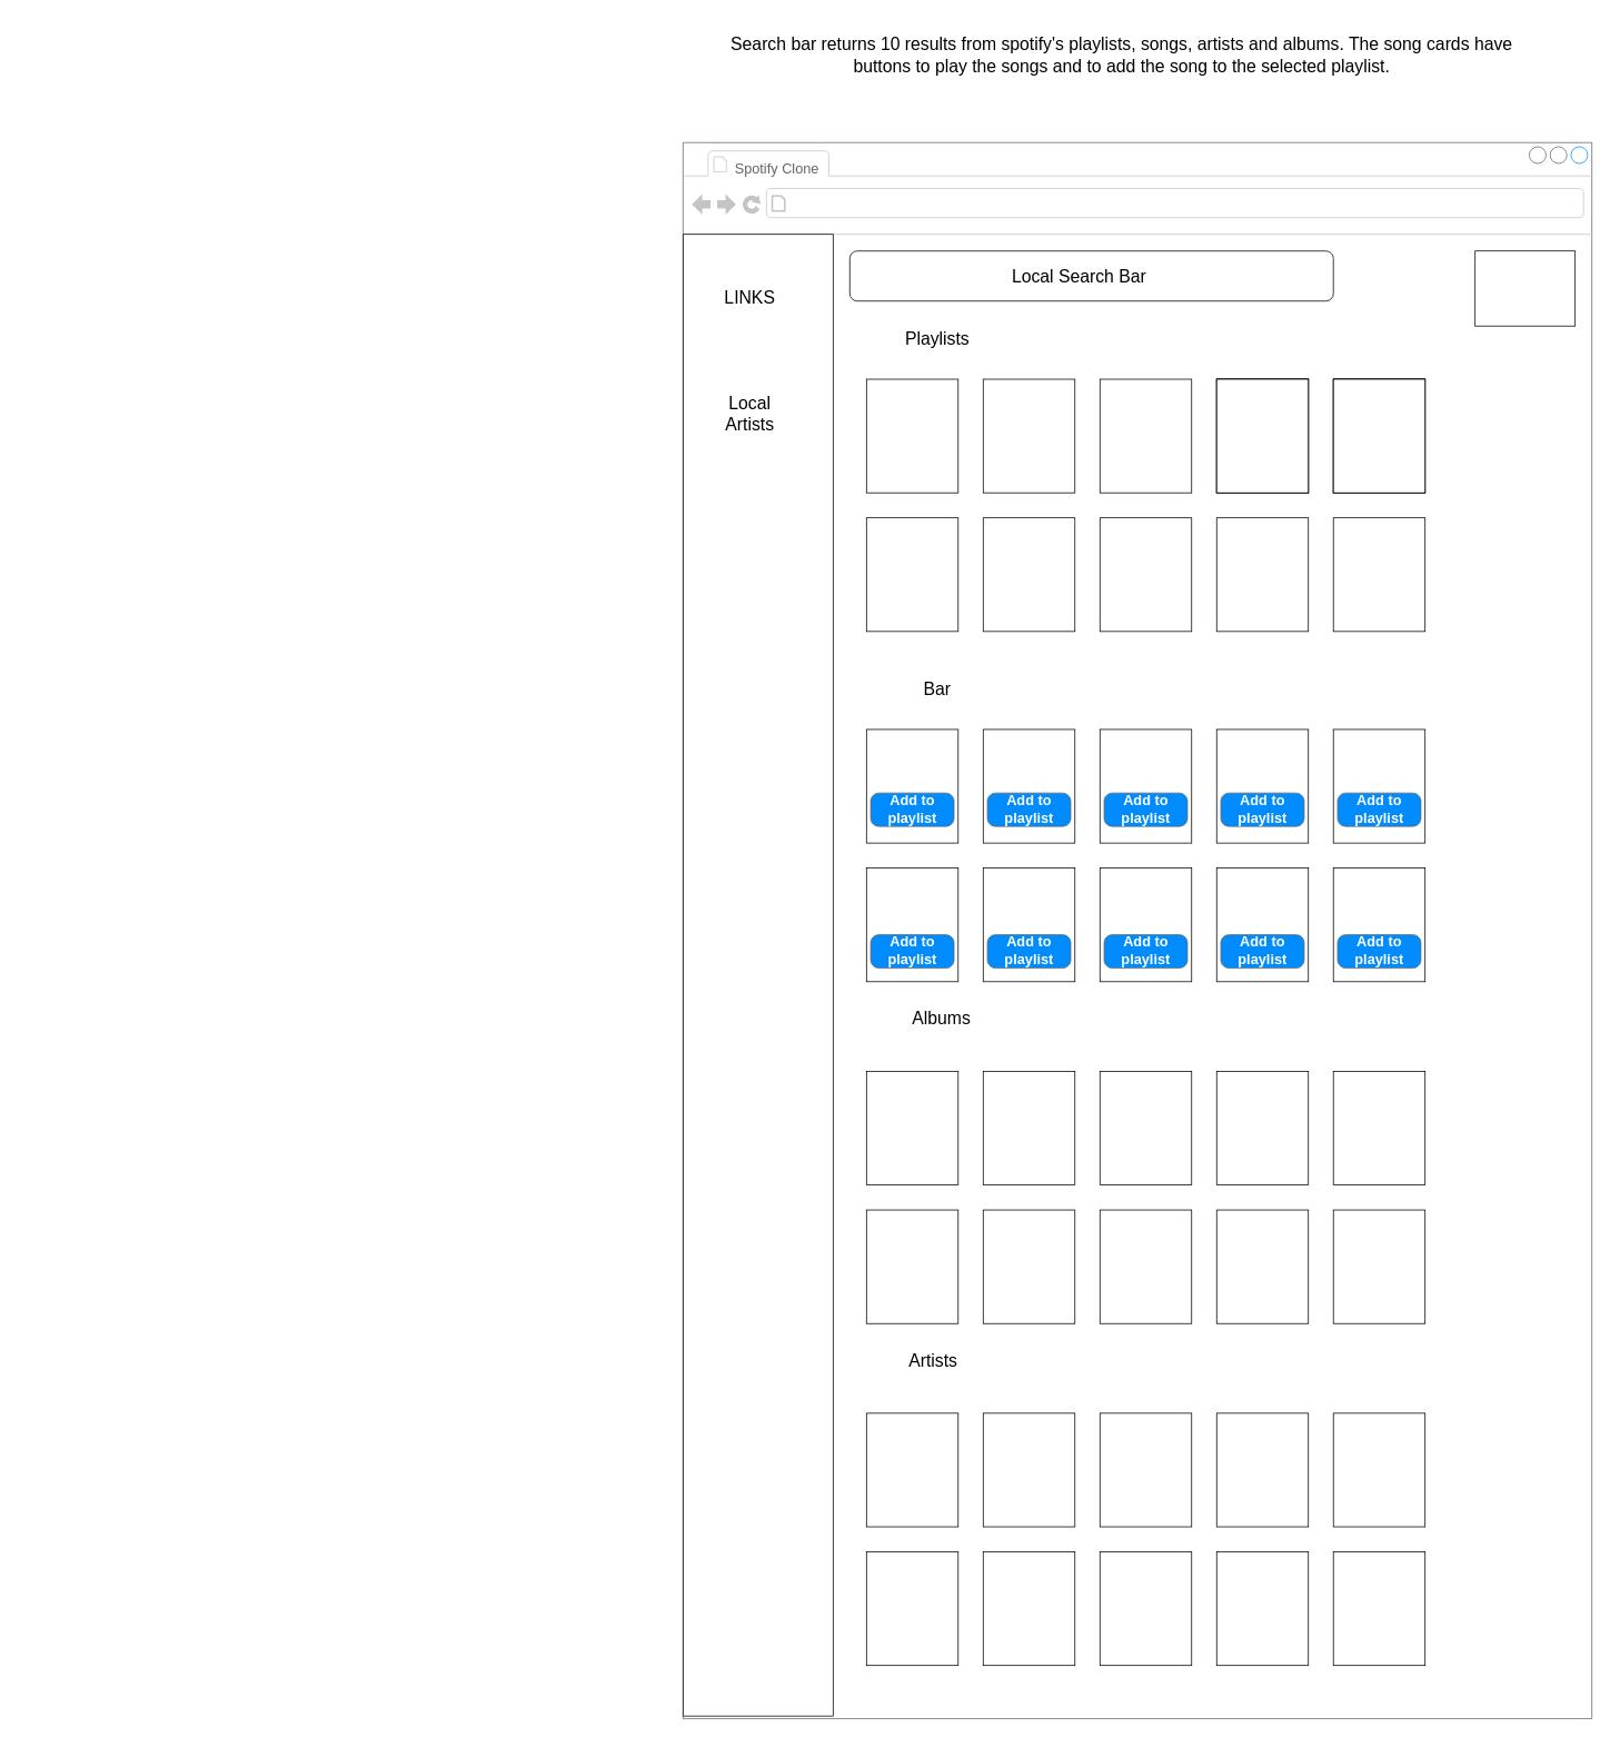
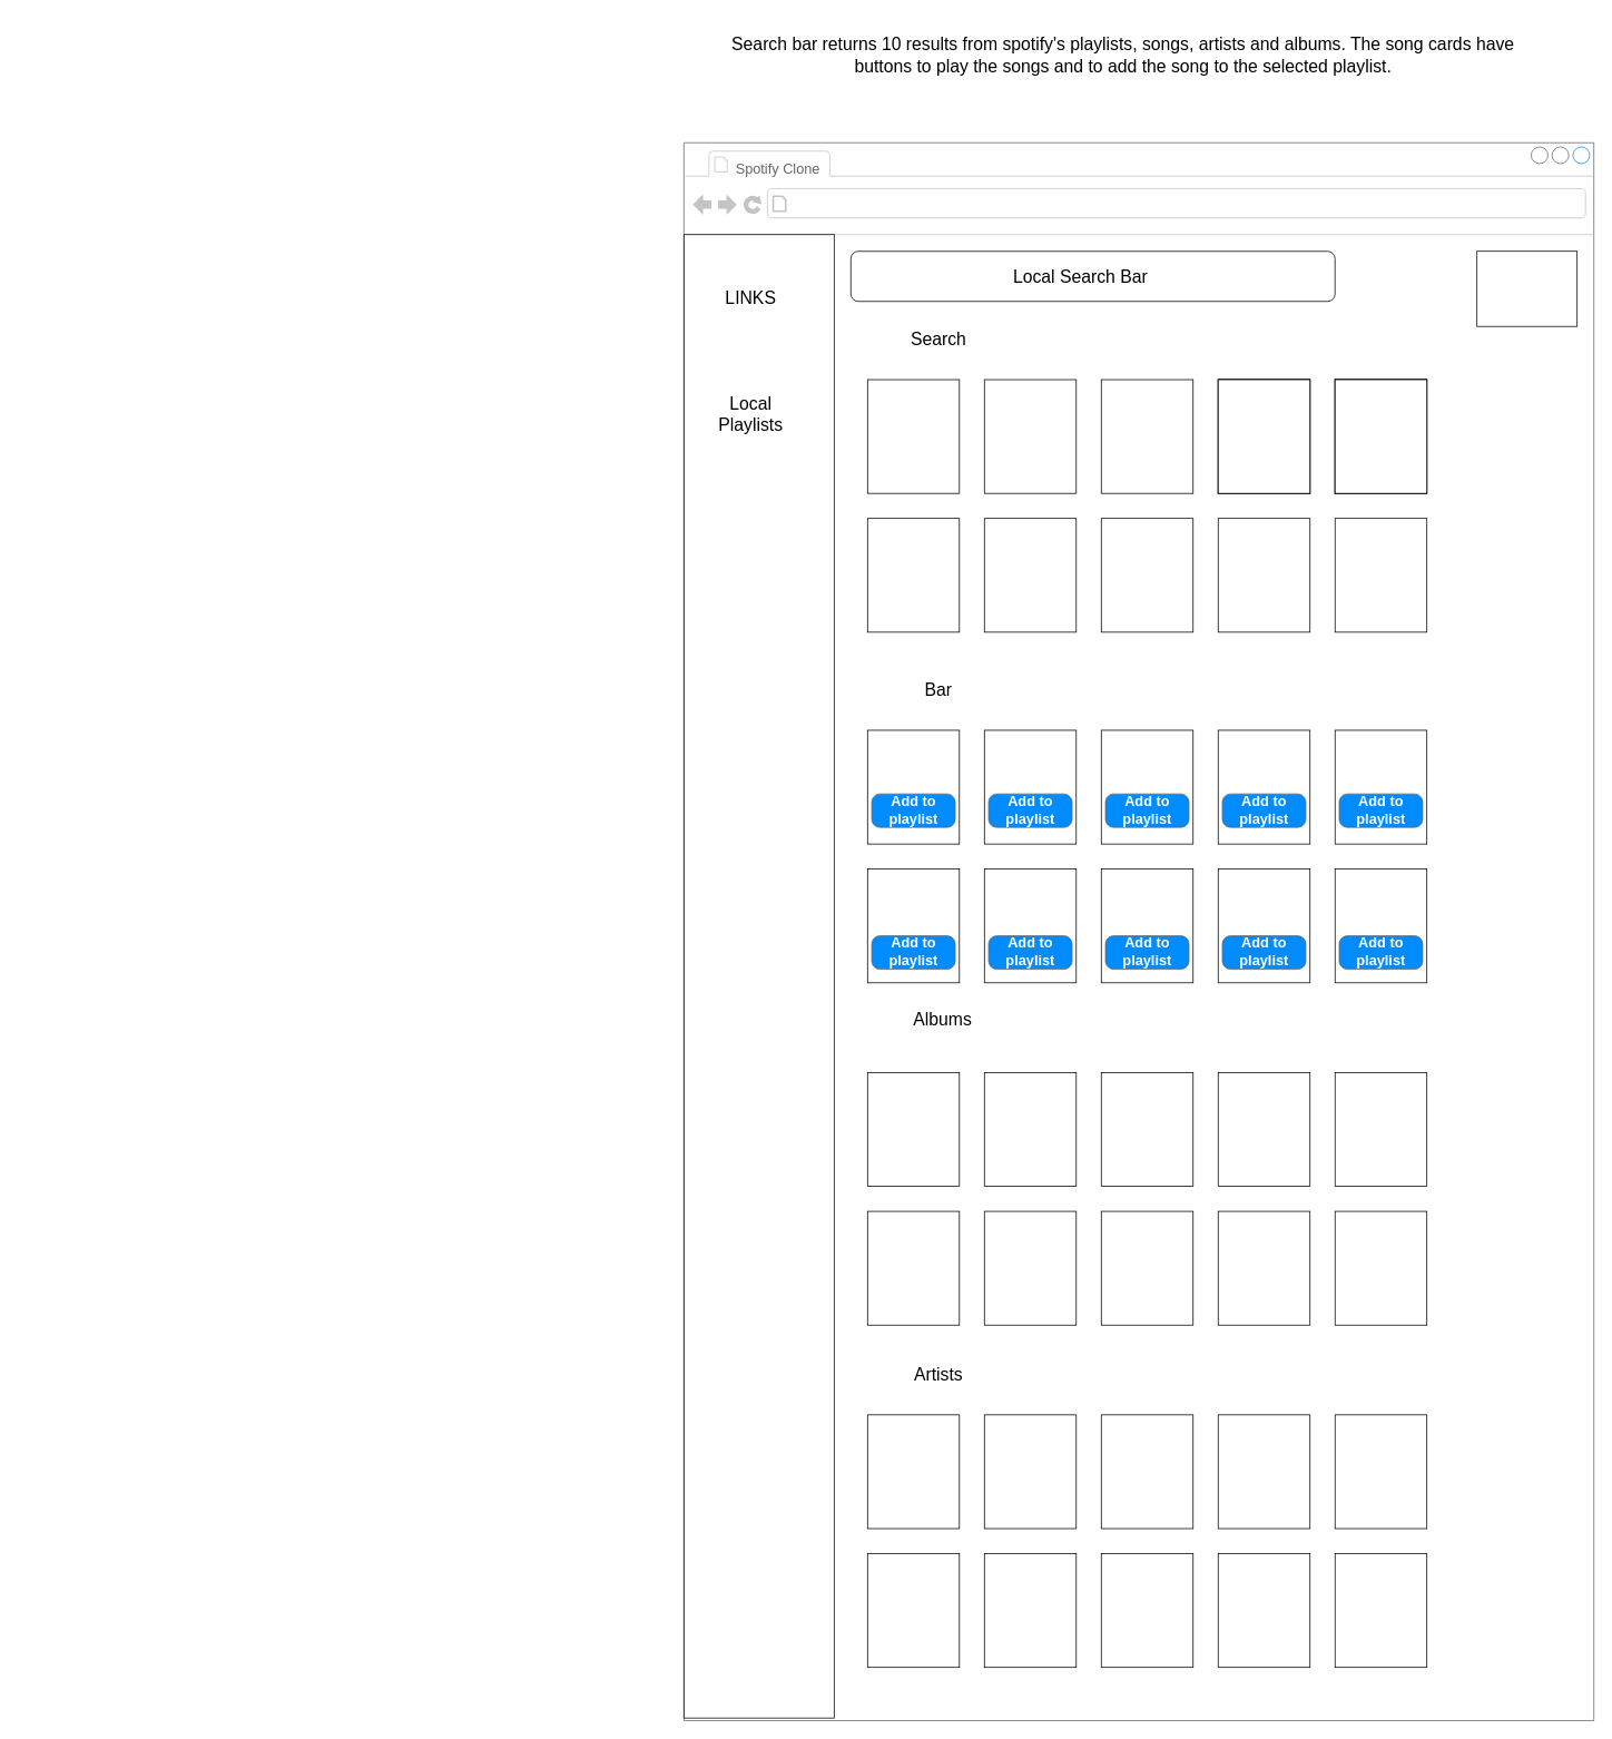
- <mxCell id="11" value="Playlists" style="text;html=1;strokeColor=none;fillColor=none;align=center;verticalAlign=middle;whiteSpace=wrap;rounded=0;fontSize=21;" parent="2" vertex="1"><mxGeometry x="40" y="220" width="530" height="30" as="geometry" /></mxCell>
+ <mxCell id="11" value="Search" style="text;html=1;strokeColor=none;fillColor=none;align=center;verticalAlign=middle;whiteSpace=wrap;rounded=0;fontSize=21;" parent="2" vertex="1"><mxGeometry x="40" y="220" width="530" height="30" as="geometry" /></mxCell>
- <mxCell id="6" value="&lt;font style=&quot;font-size: 21px;&quot;&gt;Local&lt;br&gt;Artists&lt;br&gt;&lt;/font&gt;" style="text;html=1;strokeColor=none;fillColor=none;align=center;verticalAlign=middle;whiteSpace=wrap;rounded=0;" parent="2" vertex="1"><mxGeometry x="20" y="270" width="120" height="110" as="geometry" /></mxCell>
+ <mxCell id="6" value="&lt;font style=&quot;font-size: 21px;&quot;&gt;Local&lt;br&gt;Playlists&lt;br&gt;&lt;/font&gt;" style="text;html=1;strokeColor=none;fillColor=none;align=center;verticalAlign=middle;whiteSpace=wrap;rounded=0;" parent="2" vertex="1"><mxGeometry x="20" y="270" width="120" height="110" as="geometry" /></mxCell>
- <mxCell id="50" value="Artists" style="text;html=1;strokeColor=none;fillColor=none;align=center;verticalAlign=middle;whiteSpace=wrap;rounded=0;fontSize=21;" parent="2" vertex="1"><mxGeometry x="35" y="1445" width="530" height="30" as="geometry" /></mxCell>
+ <mxCell id="50" value="Artists" style="text;html=1;strokeColor=none;fillColor=none;align=center;verticalAlign=middle;whiteSpace=wrap;rounded=0;fontSize=21;" parent="2" vertex="1"><mxGeometry x="40" y="1460" width="530" height="30" as="geometry" /></mxCell>
